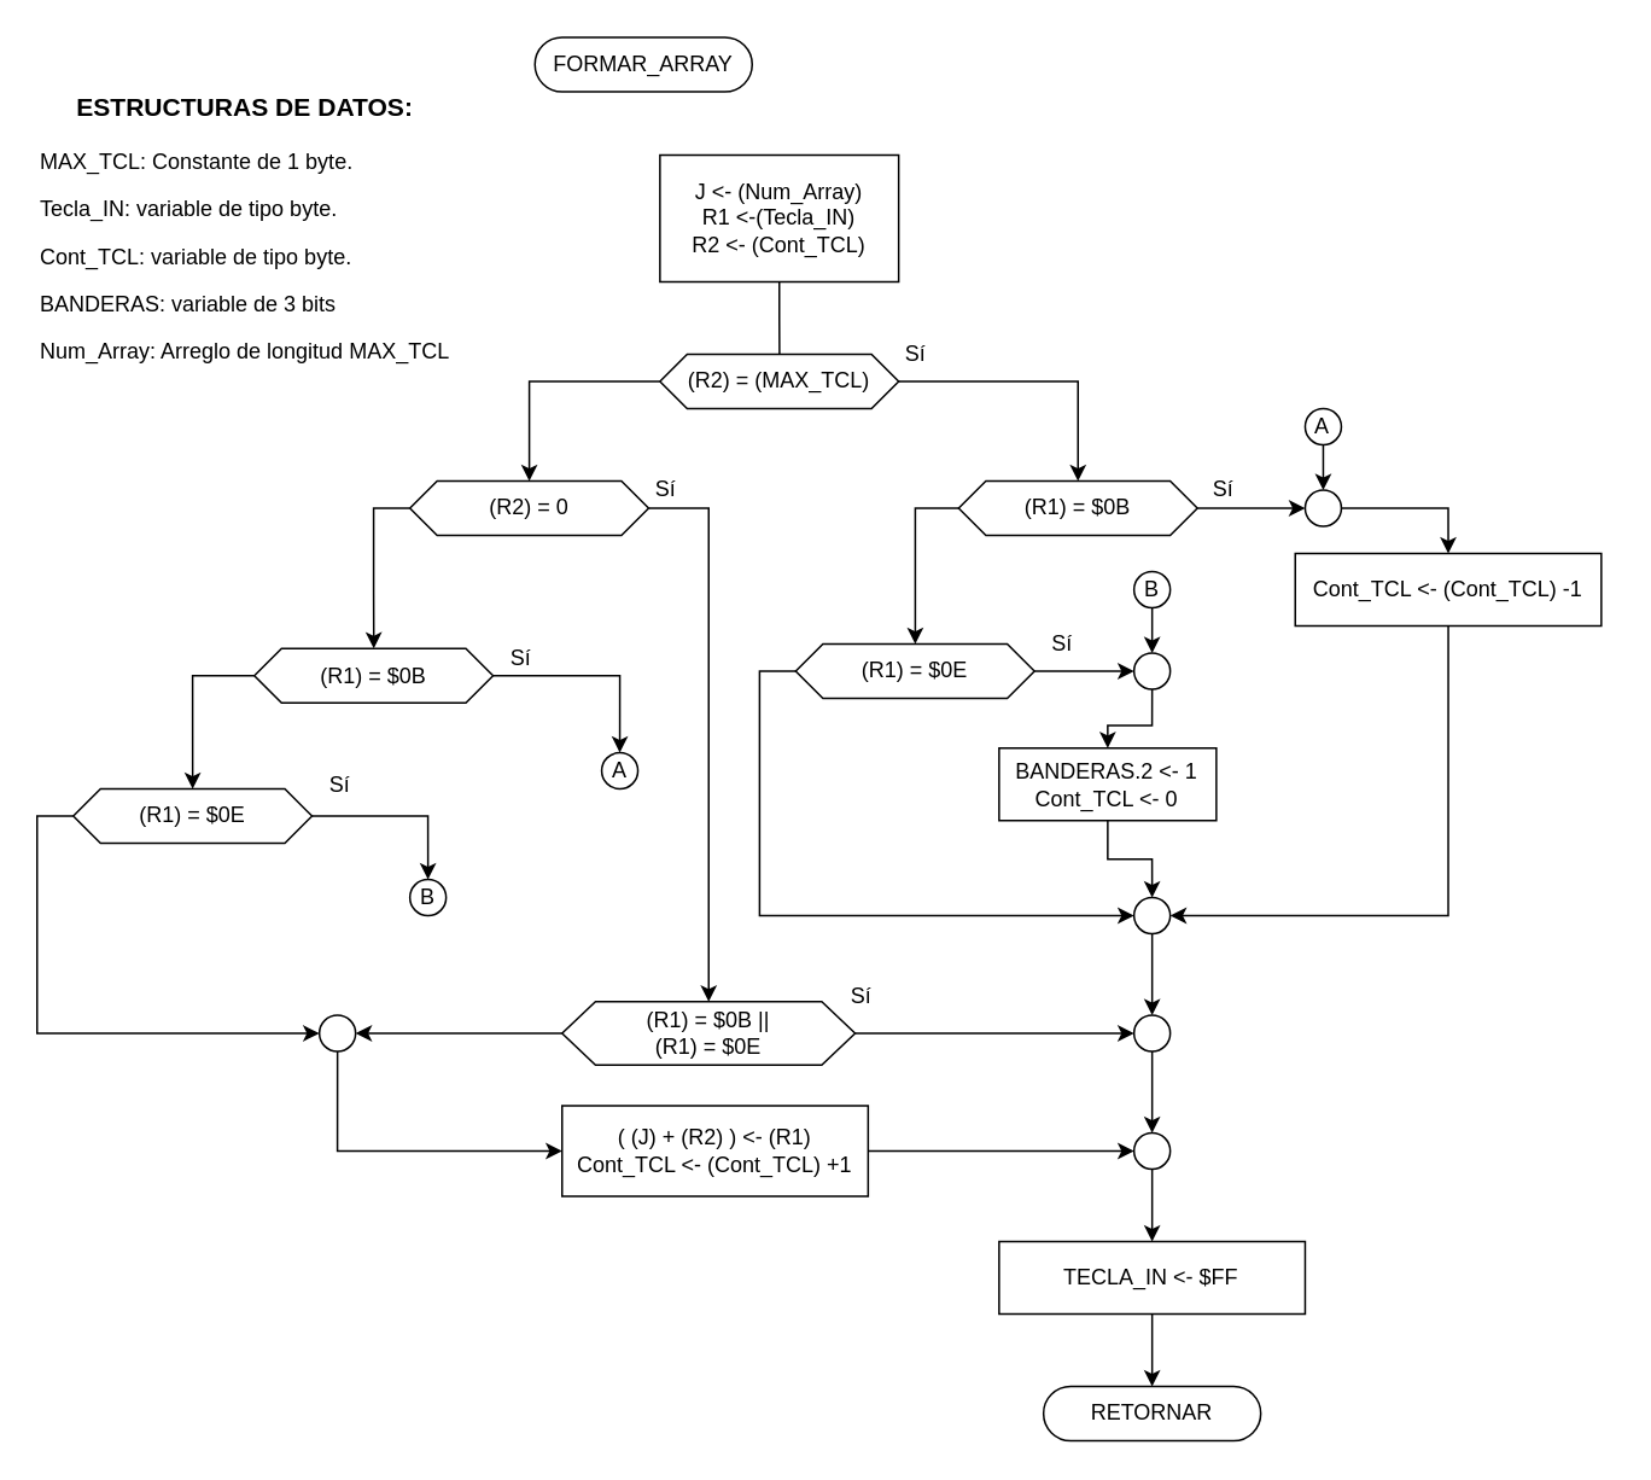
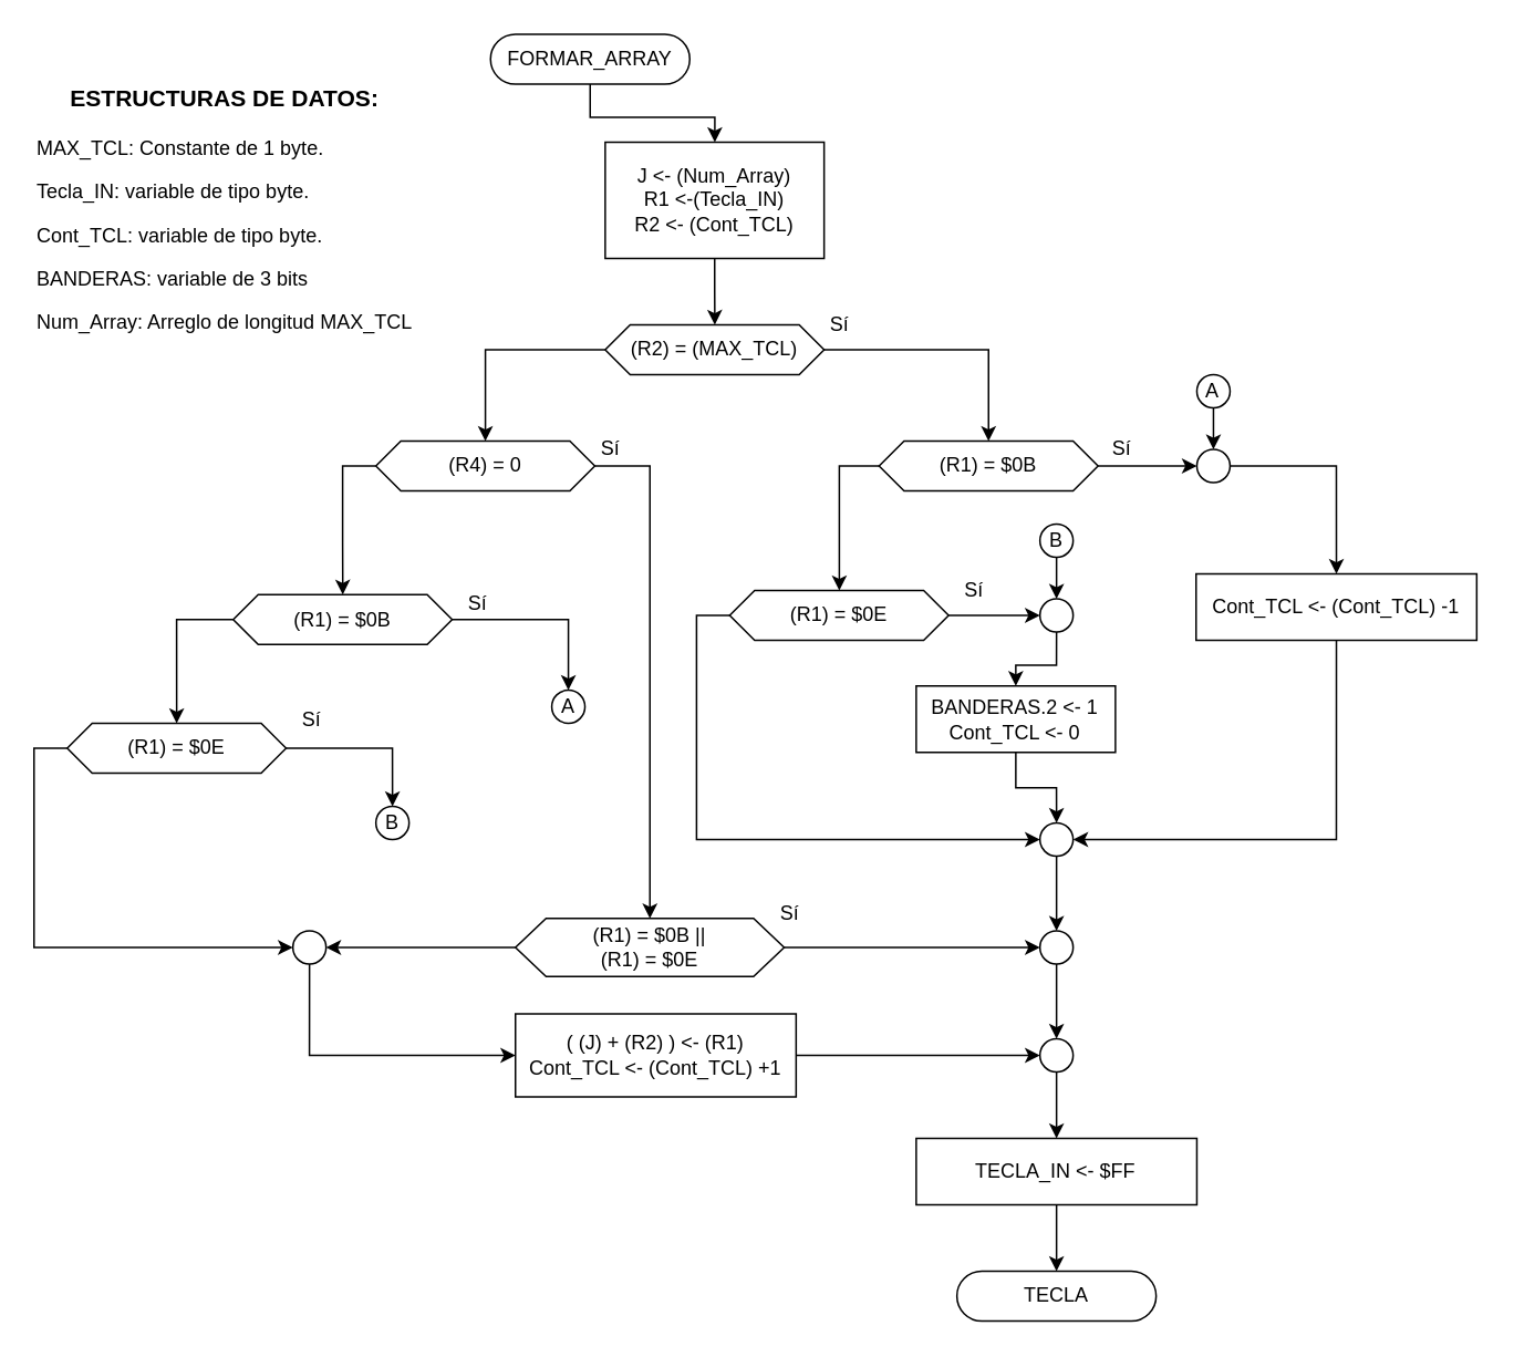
+ <mxCell id="2" style="edgeStyle=orthogonalEdgeStyle;rounded=0;orthogonalLoop=1;jettySize=auto;html=1;exitX=0.5;exitY=1;exitDx=0;exitDy=0;" parent="1" source="3" target="5" edge="1"><mxGeometry relative="1" as="geometry" /></mxCell>
- <mxCell id="4" style="edgeStyle=orthogonalEdgeStyle;rounded=0;orthogonalLoop=1;jettySize=auto;html=1;exitX=0.5;exitY=1;exitDx=0;exitDy=0;endArrow=none;" parent="1" source="5" target="9" edge="1"><mxGeometry relative="1" as="geometry" /></mxCell>
+ <mxCell id="4" style="edgeStyle=orthogonalEdgeStyle;rounded=0;orthogonalLoop=1;jettySize=auto;html=1;exitX=0.5;exitY=1;exitDx=0;exitDy=0;" parent="1" source="5" target="9" edge="1"><mxGeometry relative="1" as="geometry" /></mxCell>
- <mxCell id="27" value="(R2) = 0" style="shape=hexagon;perimeter=hexagonPerimeter2;whiteSpace=wrap;html=1;size=0.114;" parent="1" vertex="1"><mxGeometry x="225.94" y="265" width="131.88" height="30" as="geometry" /></mxCell>
+ <mxCell id="27" value="(R4) = 0" style="shape=hexagon;perimeter=hexagonPerimeter2;whiteSpace=wrap;html=1;size=0.114;" parent="1" vertex="1"><mxGeometry x="225.94" y="265" width="131.88" height="30" as="geometry" /></mxCell>
- <mxCell id="14" value="Cont_TCL &amp;lt;- (Cont_TCL) -1&lt;span&gt;&lt;br&gt;&lt;/span&gt;" style="rounded=0;whiteSpace=wrap;html=1;" parent="1" vertex="1"><mxGeometry x="715" y="305" width="169.06" height="40" as="geometry" /></mxCell>
+ <mxCell id="14" value="Cont_TCL &amp;lt;- (Cont_TCL) -1&lt;span&gt;&lt;br&gt;&lt;/span&gt;" style="rounded=0;whiteSpace=wrap;html=1;" parent="1" vertex="1"><mxGeometry x="720" y="345" width="169.06" height="40" as="geometry" /></mxCell>
- <mxCell id="58" value="RETORNAR" style="rounded=1;whiteSpace=wrap;html=1;fontSize=12;glass=0;strokeWidth=1;shadow=0;arcSize=50;" parent="1" vertex="1"><mxGeometry x="575.94" y="765" width="120" height="30" as="geometry" /></mxCell>
+ <mxCell id="58" value="TECLA" style="rounded=1;whiteSpace=wrap;html=1;fontSize=12;glass=0;strokeWidth=1;shadow=0;arcSize=50;" parent="1" vertex="1"><mxGeometry x="575.94" y="765" width="120" height="30" as="geometry" /></mxCell>
